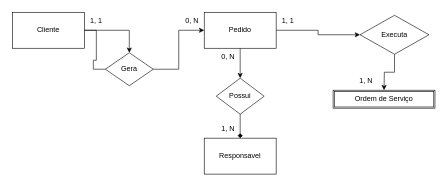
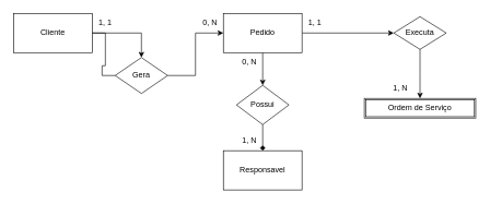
- <mxCell id="18" value="Executa" style="rhombus;whiteSpace=wrap;html=1;rounded=0;" vertex="1" parent="1"><mxGeometry x="600" y="25" width="115" height="65" as="geometry" /></mxCell>
+ <mxCell id="18" value="Executa" style="rhombus;whiteSpace=wrap;html=1;rounded=0;" vertex="1" parent="1"><mxGeometry x="600" y="25" width="80" height="50" as="geometry" /></mxCell>
